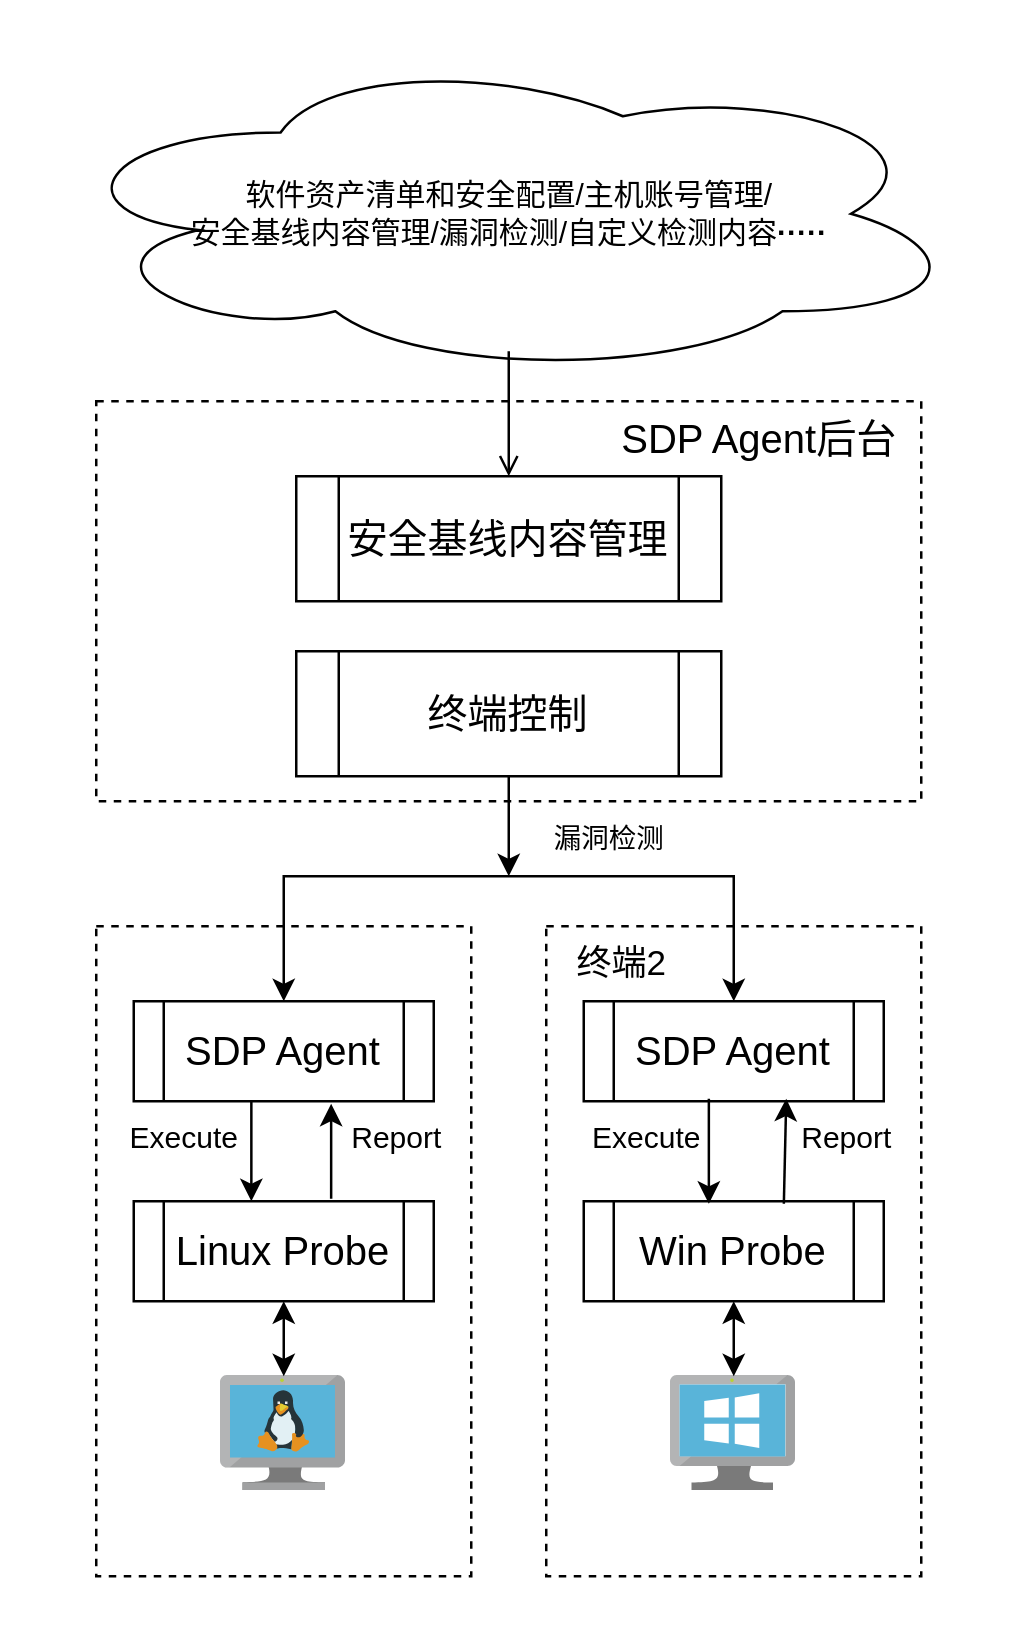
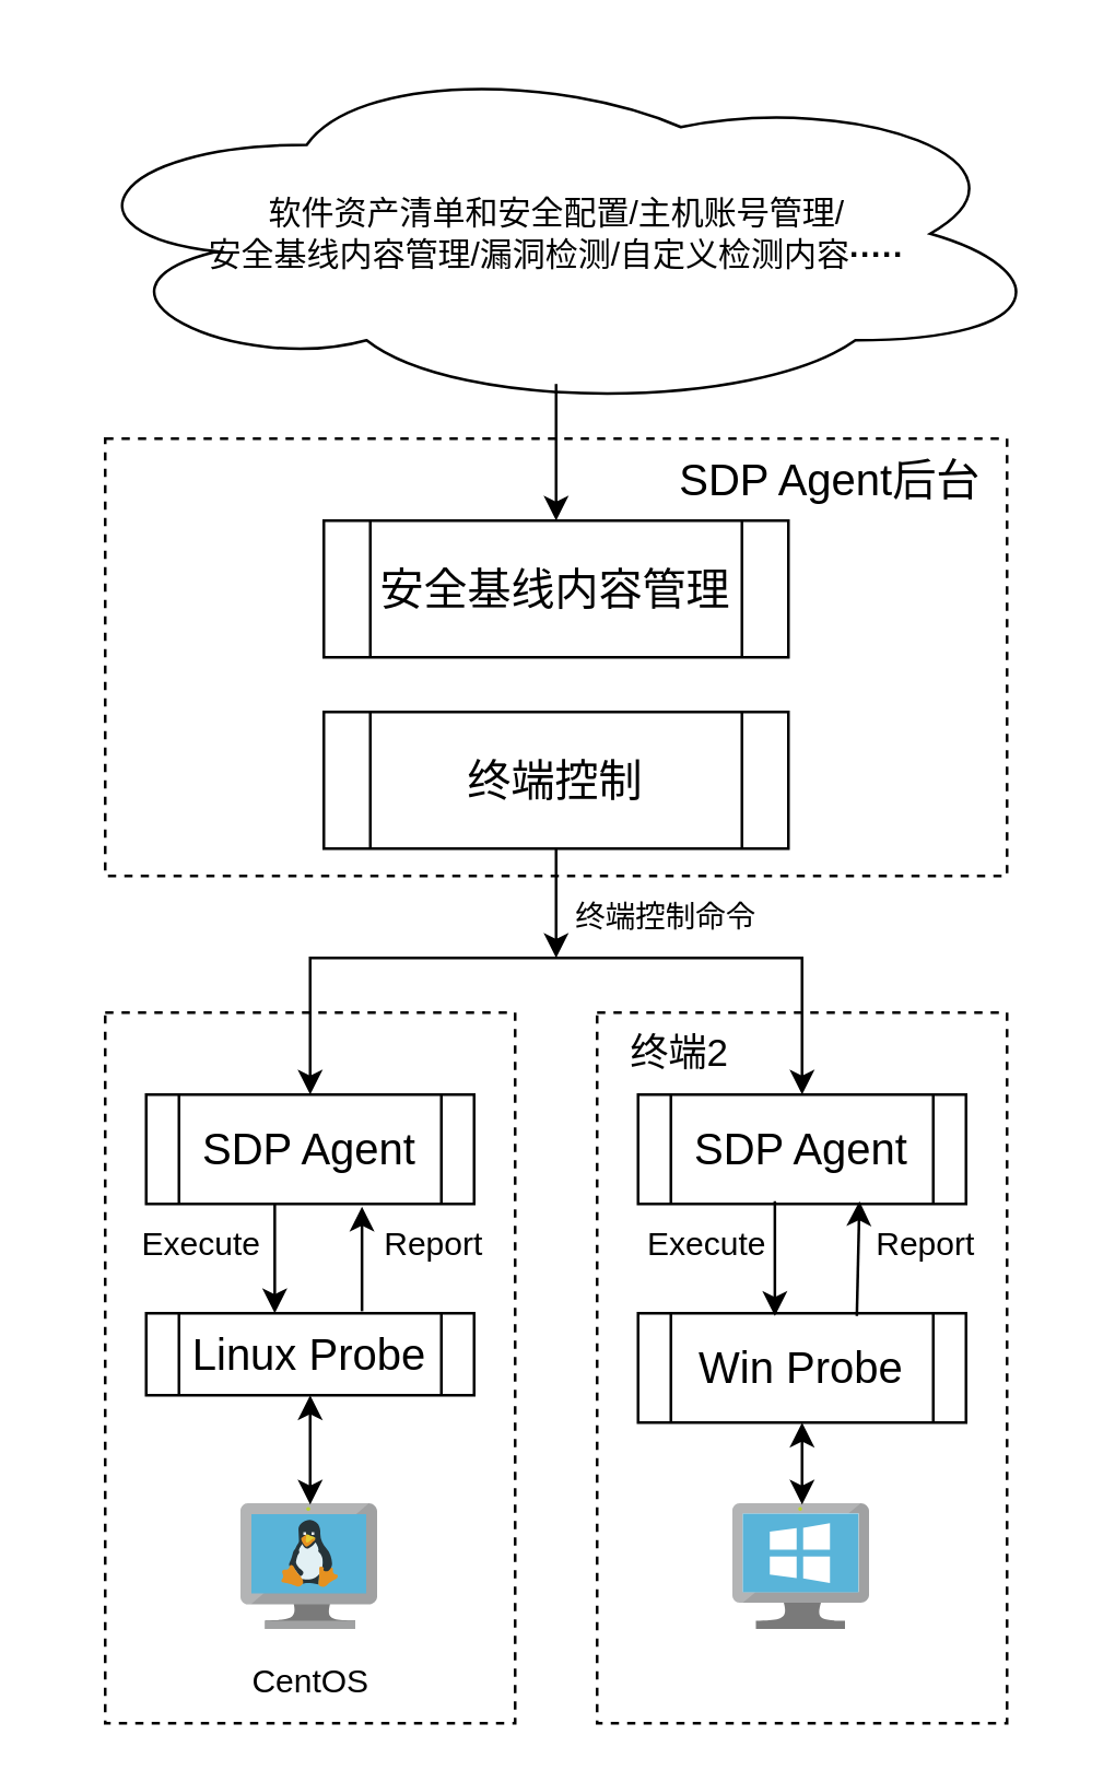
- <mxCell id="28" value="" style="endArrow=open;html=1;rounded=0;entryX=0.5;entryY=0;entryDx=0;entryDy=0;exitX=0.5;exitY=0.923;exitDx=0;exitDy=0;exitPerimeter=0;" edge="1" parent="1" source="2" target="4"><mxGeometry width="50" height="50" relative="1" as="geometry"><mxPoint x="203" y="150" as="sourcePoint" /><mxPoint x="-47" y="340" as="targetPoint" /></mxGeometry></mxCell>
+ <mxCell id="28" value="" style="endArrow=classic;html=1;rounded=0;entryX=0.5;entryY=0;entryDx=0;entryDy=0;exitX=0.5;exitY=0.923;exitDx=0;exitDy=0;exitPerimeter=0;" edge="1" parent="1" source="2" target="4"><mxGeometry width="50" height="50" relative="1" as="geometry"><mxPoint x="203" y="150" as="sourcePoint" /><mxPoint x="-47" y="340" as="targetPoint" /></mxGeometry></mxCell>
- <mxCell id="20" value="&lt;font style=&quot;font-size: 11px;&quot;&gt;漏洞检测&lt;/font&gt;" style="text;html=1;align=center;verticalAlign=middle;resizable=0;points=[];autosize=1;strokeColor=none;fillColor=none;" vertex="1" parent="1"><mxGeometry x="193" y="320" width="100" height="30" as="geometry" /></mxCell>
+ <mxCell id="20" value="&lt;font style=&quot;font-size: 11px;&quot;&gt;终端控制命令&lt;/font&gt;" style="text;html=1;align=center;verticalAlign=middle;resizable=0;points=[];autosize=1;strokeColor=none;fillColor=none;" vertex="1" parent="1"><mxGeometry x="193" y="320" width="100" height="30" as="geometry" /></mxCell>
- <mxCell id="10" value="&lt;font style=&quot;font-size: 16px;&quot;&gt;Linux Probe&lt;/font&gt;" style="shape=process;whiteSpace=wrap;html=1;backgroundOutline=1;" vertex="1" parent="1"><mxGeometry x="53" y="480" width="120" height="40" as="geometry" /></mxCell>
+ <mxCell id="10" value="&lt;font style=&quot;font-size: 16px;&quot;&gt;Linux Probe&lt;/font&gt;" style="shape=process;whiteSpace=wrap;html=1;backgroundOutline=1;" vertex="1" parent="1"><mxGeometry x="53" y="480" width="120" height="30" as="geometry" /></mxCell>
+ <mxCell id="15" value="CentOS" style="text;html=1;align=center;verticalAlign=middle;resizable=0;points=[];autosize=1;strokeColor=none;fillColor=none;" vertex="1" parent="1"><mxGeometry x="78" y="600" width="70" height="30" as="geometry" /></mxCell>
